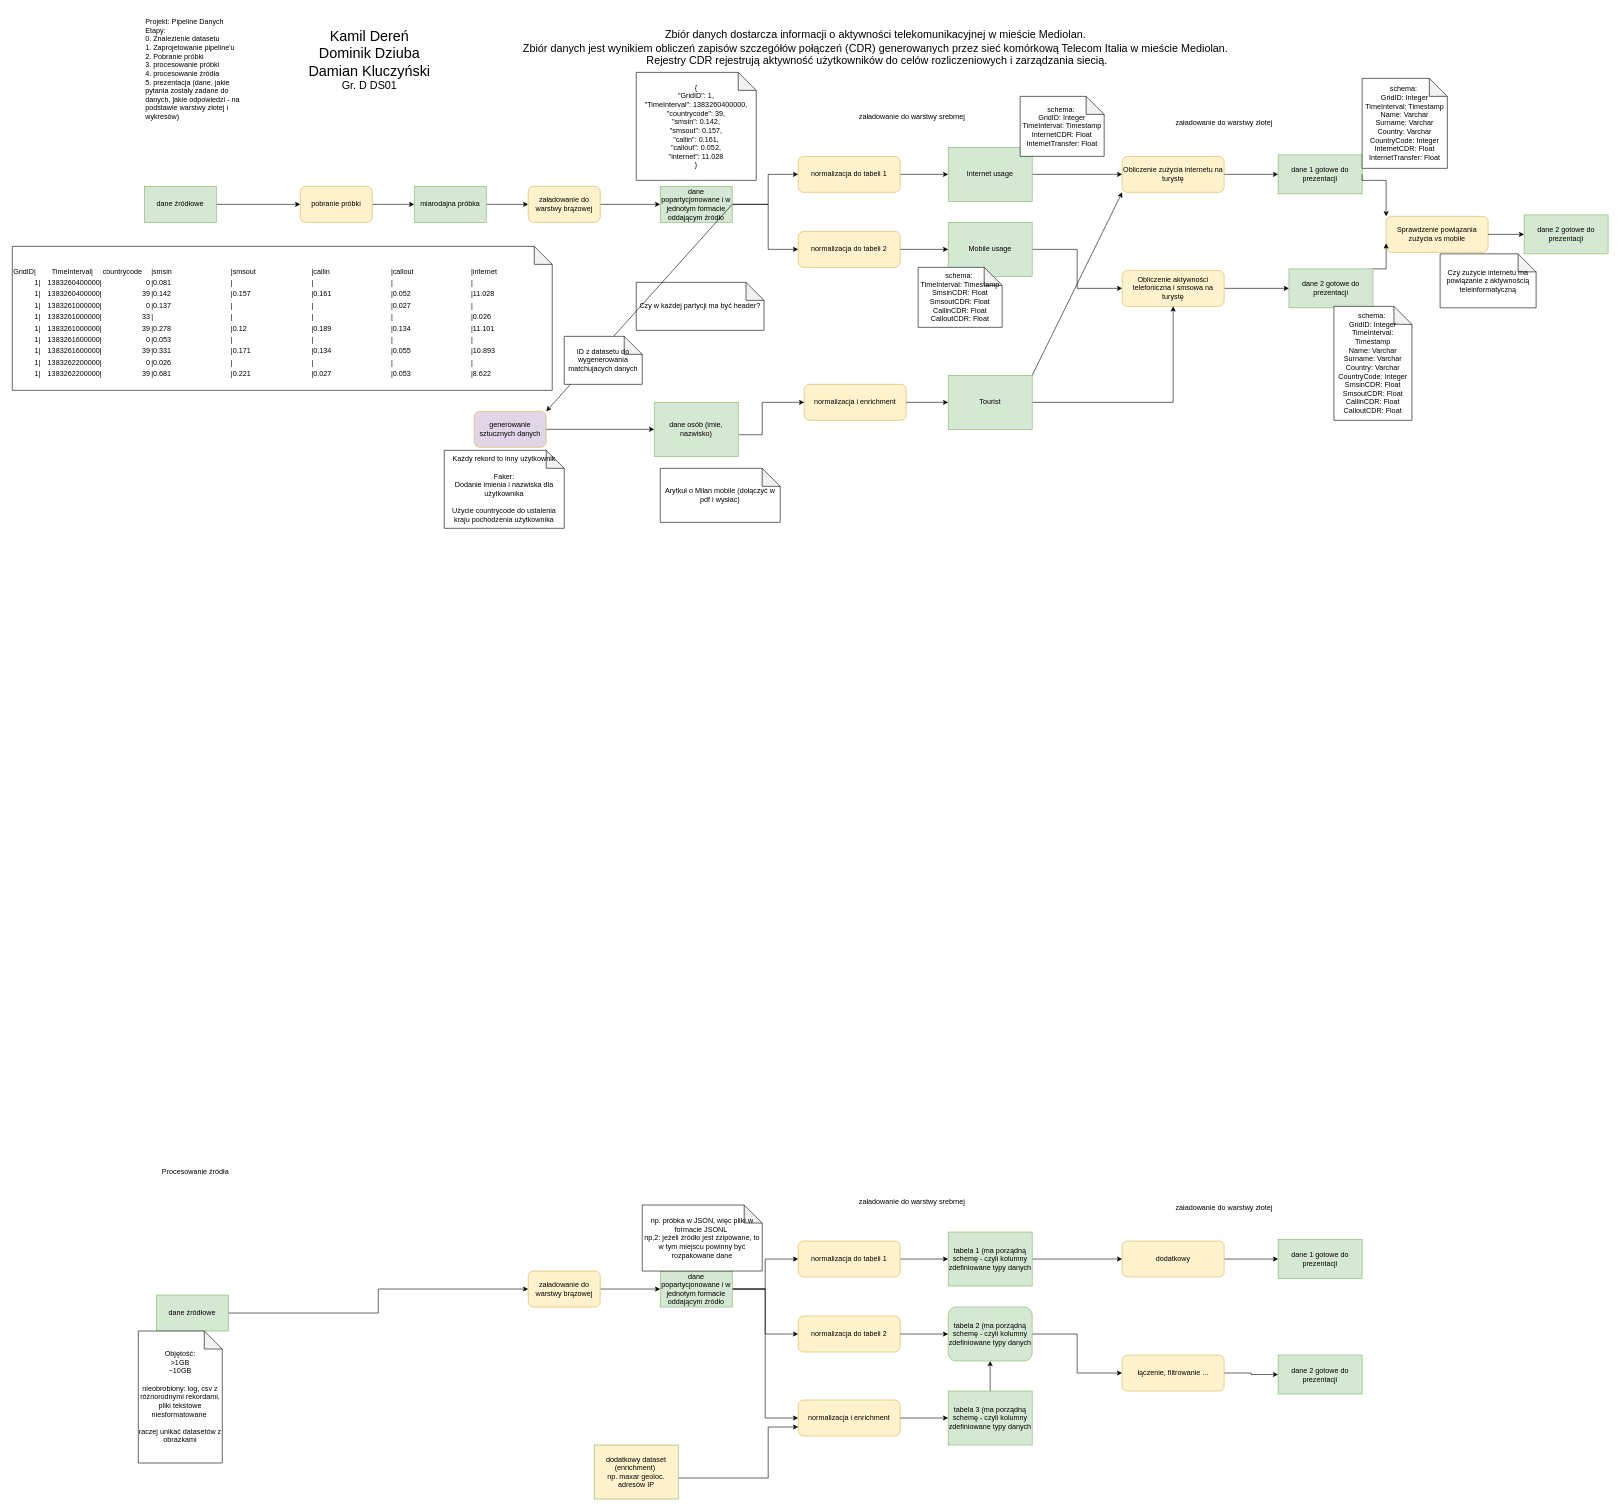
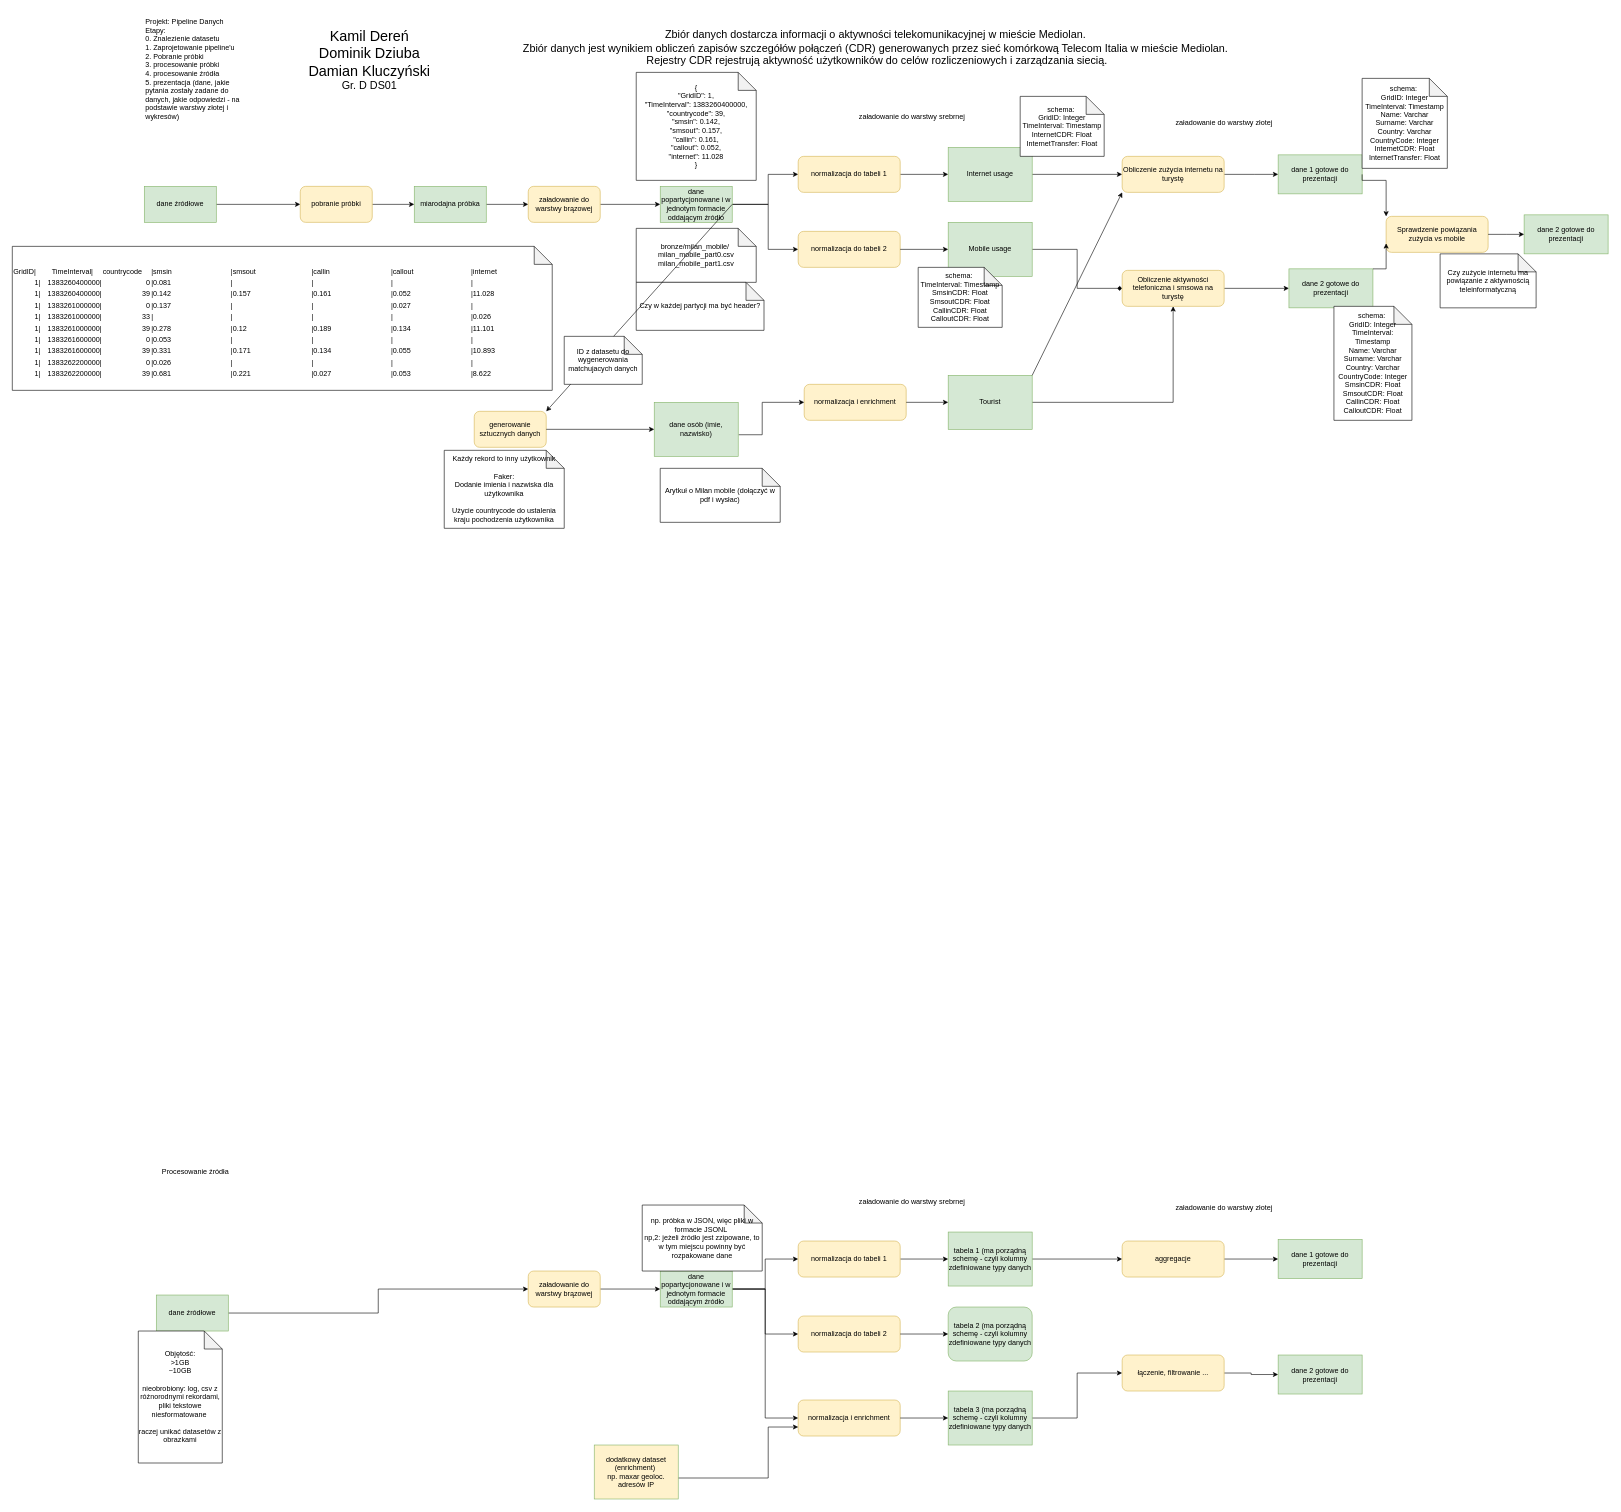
+ <mxCell id="71" value="bronze/milan_mobile/&amp;nbsp;&lt;br&gt;milan_mobile_part0.csv&lt;div&gt;milan_mobile_part1.csv&lt;br&gt;&lt;/div&gt;" style="shape=note;whiteSpace=wrap;html=1;backgroundOutline=1;darkOpacity=0.05;" parent="1" vertex="1"><mxGeometry x="1060" y="380" width="200" height="90" as="geometry" /></mxCell>
- <mxCell id="21" style="edgeStyle=orthogonalEdgeStyle;rounded=0;orthogonalLoop=1;jettySize=auto;html=1;" parent="1" source="22" target="33" edge="1"><mxGeometry relative="1" as="geometry" /></mxCell>
+ <mxCell id="21" style="edgeStyle=orthogonalEdgeStyle;rounded=0;orthogonalLoop=1;jettySize=auto;html=1;endArrow=diamond;" parent="1" source="22" target="33" edge="1"><mxGeometry relative="1" as="geometry" /></mxCell>
- <mxCell id="80" value="generowanie sztucznych danych" style="rounded=1;whiteSpace=wrap;html=1;fillColor=#e1d5e7;strokeColor=#d6b656;" vertex="1" parent="1"><mxGeometry x="790" y="685" width="120" height="60" as="geometry" /></mxCell>
+ <mxCell id="80" value="generowanie sztucznych danych" style="rounded=1;whiteSpace=wrap;html=1;fillColor=#fff2cc;strokeColor=#d6b656;" vertex="1" parent="1"><mxGeometry x="790" y="685" width="120" height="60" as="geometry" /></mxCell>
- <mxCell id="64" value="dodatkowy" style="rounded=1;whiteSpace=wrap;html=1;fillColor=#fff2cc;strokeColor=#d6b656;" parent="1" vertex="1"><mxGeometry x="1870" y="2068" width="170" height="60" as="geometry" /></mxCell>
+ <mxCell id="64" value="aggregacje" style="rounded=1;whiteSpace=wrap;html=1;fillColor=#fff2cc;strokeColor=#d6b656;" parent="1" vertex="1"><mxGeometry x="1870" y="2068" width="170" height="60" as="geometry" /></mxCell>
- <mxCell id="53" style="edgeStyle=orthogonalEdgeStyle;rounded=0;orthogonalLoop=1;jettySize=auto;html=1;" parent="1" source="54" target="66" edge="1"><mxGeometry relative="1" as="geometry" /></mxCell>
- <mxCell id="57" style="edgeStyle=orthogonalEdgeStyle;rounded=0;orthogonalLoop=1;jettySize=auto;html=1;" parent="1" source="58" target="54" edge="1"><mxGeometry relative="1" as="geometry" /></mxCell>
+ <mxCell id="57" style="edgeStyle=orthogonalEdgeStyle;rounded=0;orthogonalLoop=1;jettySize=auto;html=1;" parent="1" source="58" target="66" edge="1"><mxGeometry relative="1" as="geometry" /></mxCell>
